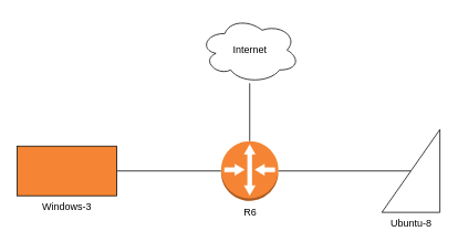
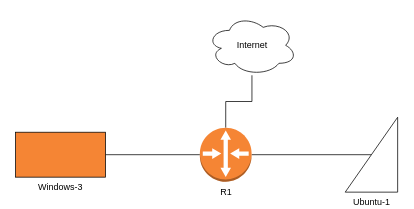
- <mxCell id="2" value="Internet" style="ellipse;shape=cloud;whiteSpace=wrap;html=1;" vertex="1" parent="1"><mxGeometry x="240.5" y="20" width="120" height="80" as="geometry" /></mxCell>
+ <mxCell id="2" value="Internet" style="ellipse;shape=cloud;whiteSpace=wrap;html=1;" vertex="1" parent="1"><mxGeometry x="275.5" y="20" width="120" height="80" as="geometry" /></mxCell>
- <mxCell id="6" value="R6" style="outlineConnect=0;dashed=0;verticalLabelPosition=bottom;verticalAlign=top;align=center;html=1;shape=mxgraph.aws3.router;fillColor=#F58534;gradientColor=none;" vertex="1" parent="1"><mxGeometry x="266" y="170" width="69" height="72" as="geometry" /></mxCell>
+ <mxCell id="6" value="R1" style="outlineConnect=0;dashed=0;verticalLabelPosition=bottom;verticalAlign=top;align=center;html=1;shape=mxgraph.aws3.router;fillColor=#F58534;gradientColor=none;" vertex="1" parent="1"><mxGeometry x="266" y="170" width="69" height="72" as="geometry" /></mxCell>
- <mxCell id="7" value="Ubuntu-8" style="verticalLabelPosition=bottom;verticalAlign=top;html=1;shape=mxgraph.basic.orthogonal_triangle;direction=north;" vertex="1" parent="1"><mxGeometry x="460" y="156" width="70" height="100" as="geometry" /></mxCell>
+ <mxCell id="7" value="Ubuntu-1" style="verticalLabelPosition=bottom;verticalAlign=top;html=1;shape=mxgraph.basic.orthogonal_triangle;direction=north;" vertex="1" parent="1"><mxGeometry x="460" y="156" width="70" height="100" as="geometry" /></mxCell>
